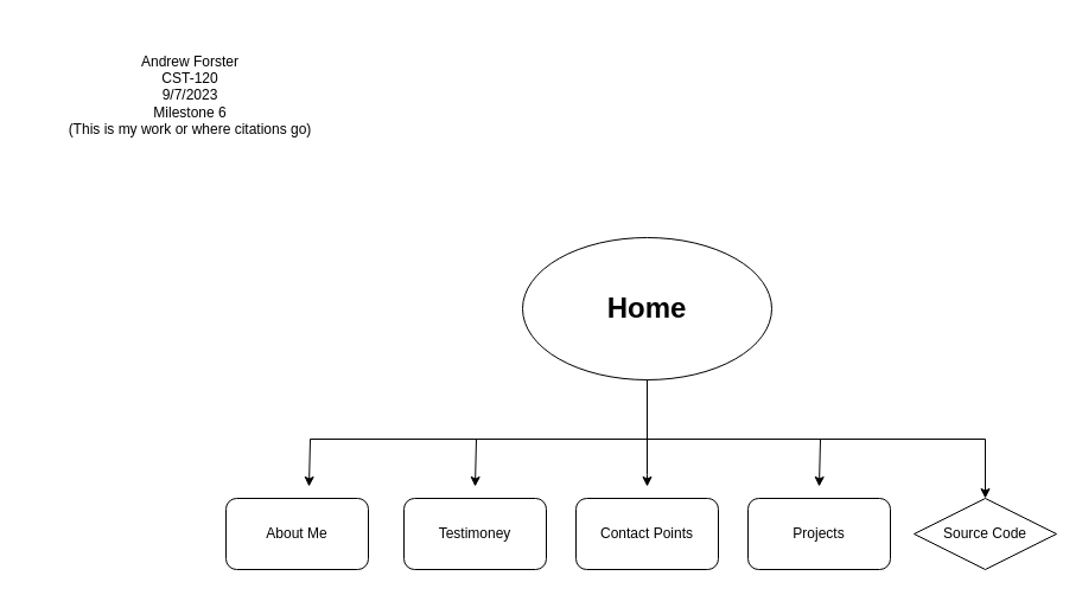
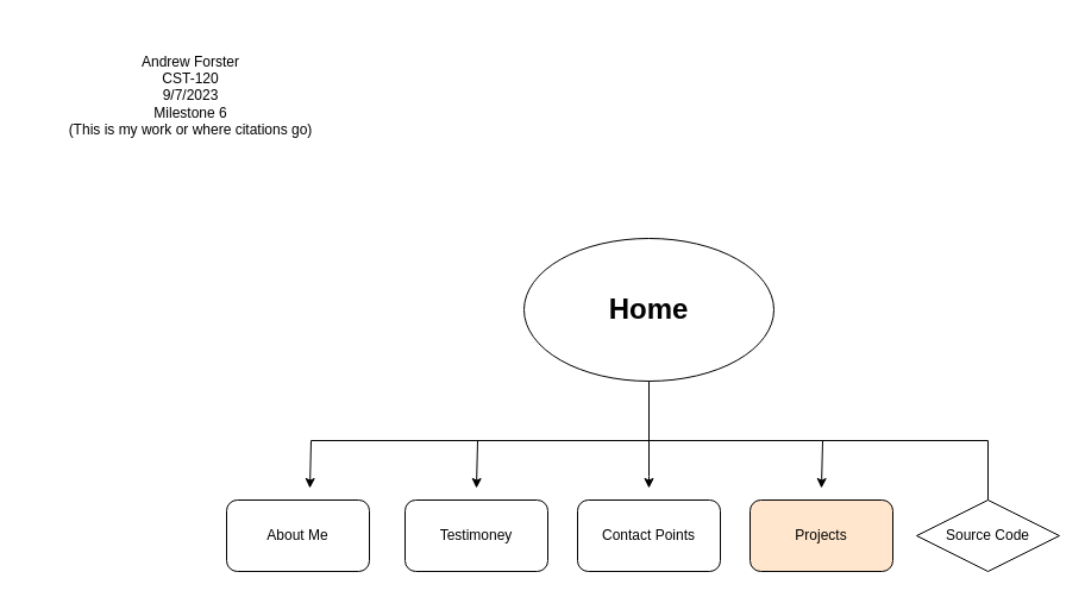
- <mxCell id="5" style="edgeStyle=orthogonalEdgeStyle;rounded=0;orthogonalLoop=1;jettySize=auto;html=1;" parent="1" source="8" target="13" edge="1"><mxGeometry relative="1" as="geometry"><Array as="points"><mxPoint x="545" y="370" /><mxPoint x="830" y="370" /></Array></mxGeometry></mxCell>
+ <mxCell id="5" style="edgeStyle=orthogonalEdgeStyle;rounded=0;orthogonalLoop=1;jettySize=auto;html=1;endArrow=none;" parent="1" source="8" target="13" edge="1"><mxGeometry relative="1" as="geometry"><Array as="points"><mxPoint x="545" y="370" /><mxPoint x="830" y="370" /></Array></mxGeometry></mxCell>
- <mxCell id="12" value="Projects" style="rounded=1;whiteSpace=wrap;html=1;" parent="1" vertex="1"><mxGeometry x="630" y="420" width="120" height="60" as="geometry" /></mxCell>
+ <mxCell id="12" value="Projects" style="rounded=1;whiteSpace=wrap;html=1;fillColor=#ffe6cc;" parent="1" vertex="1"><mxGeometry x="630" y="420" width="120" height="60" as="geometry" /></mxCell>
